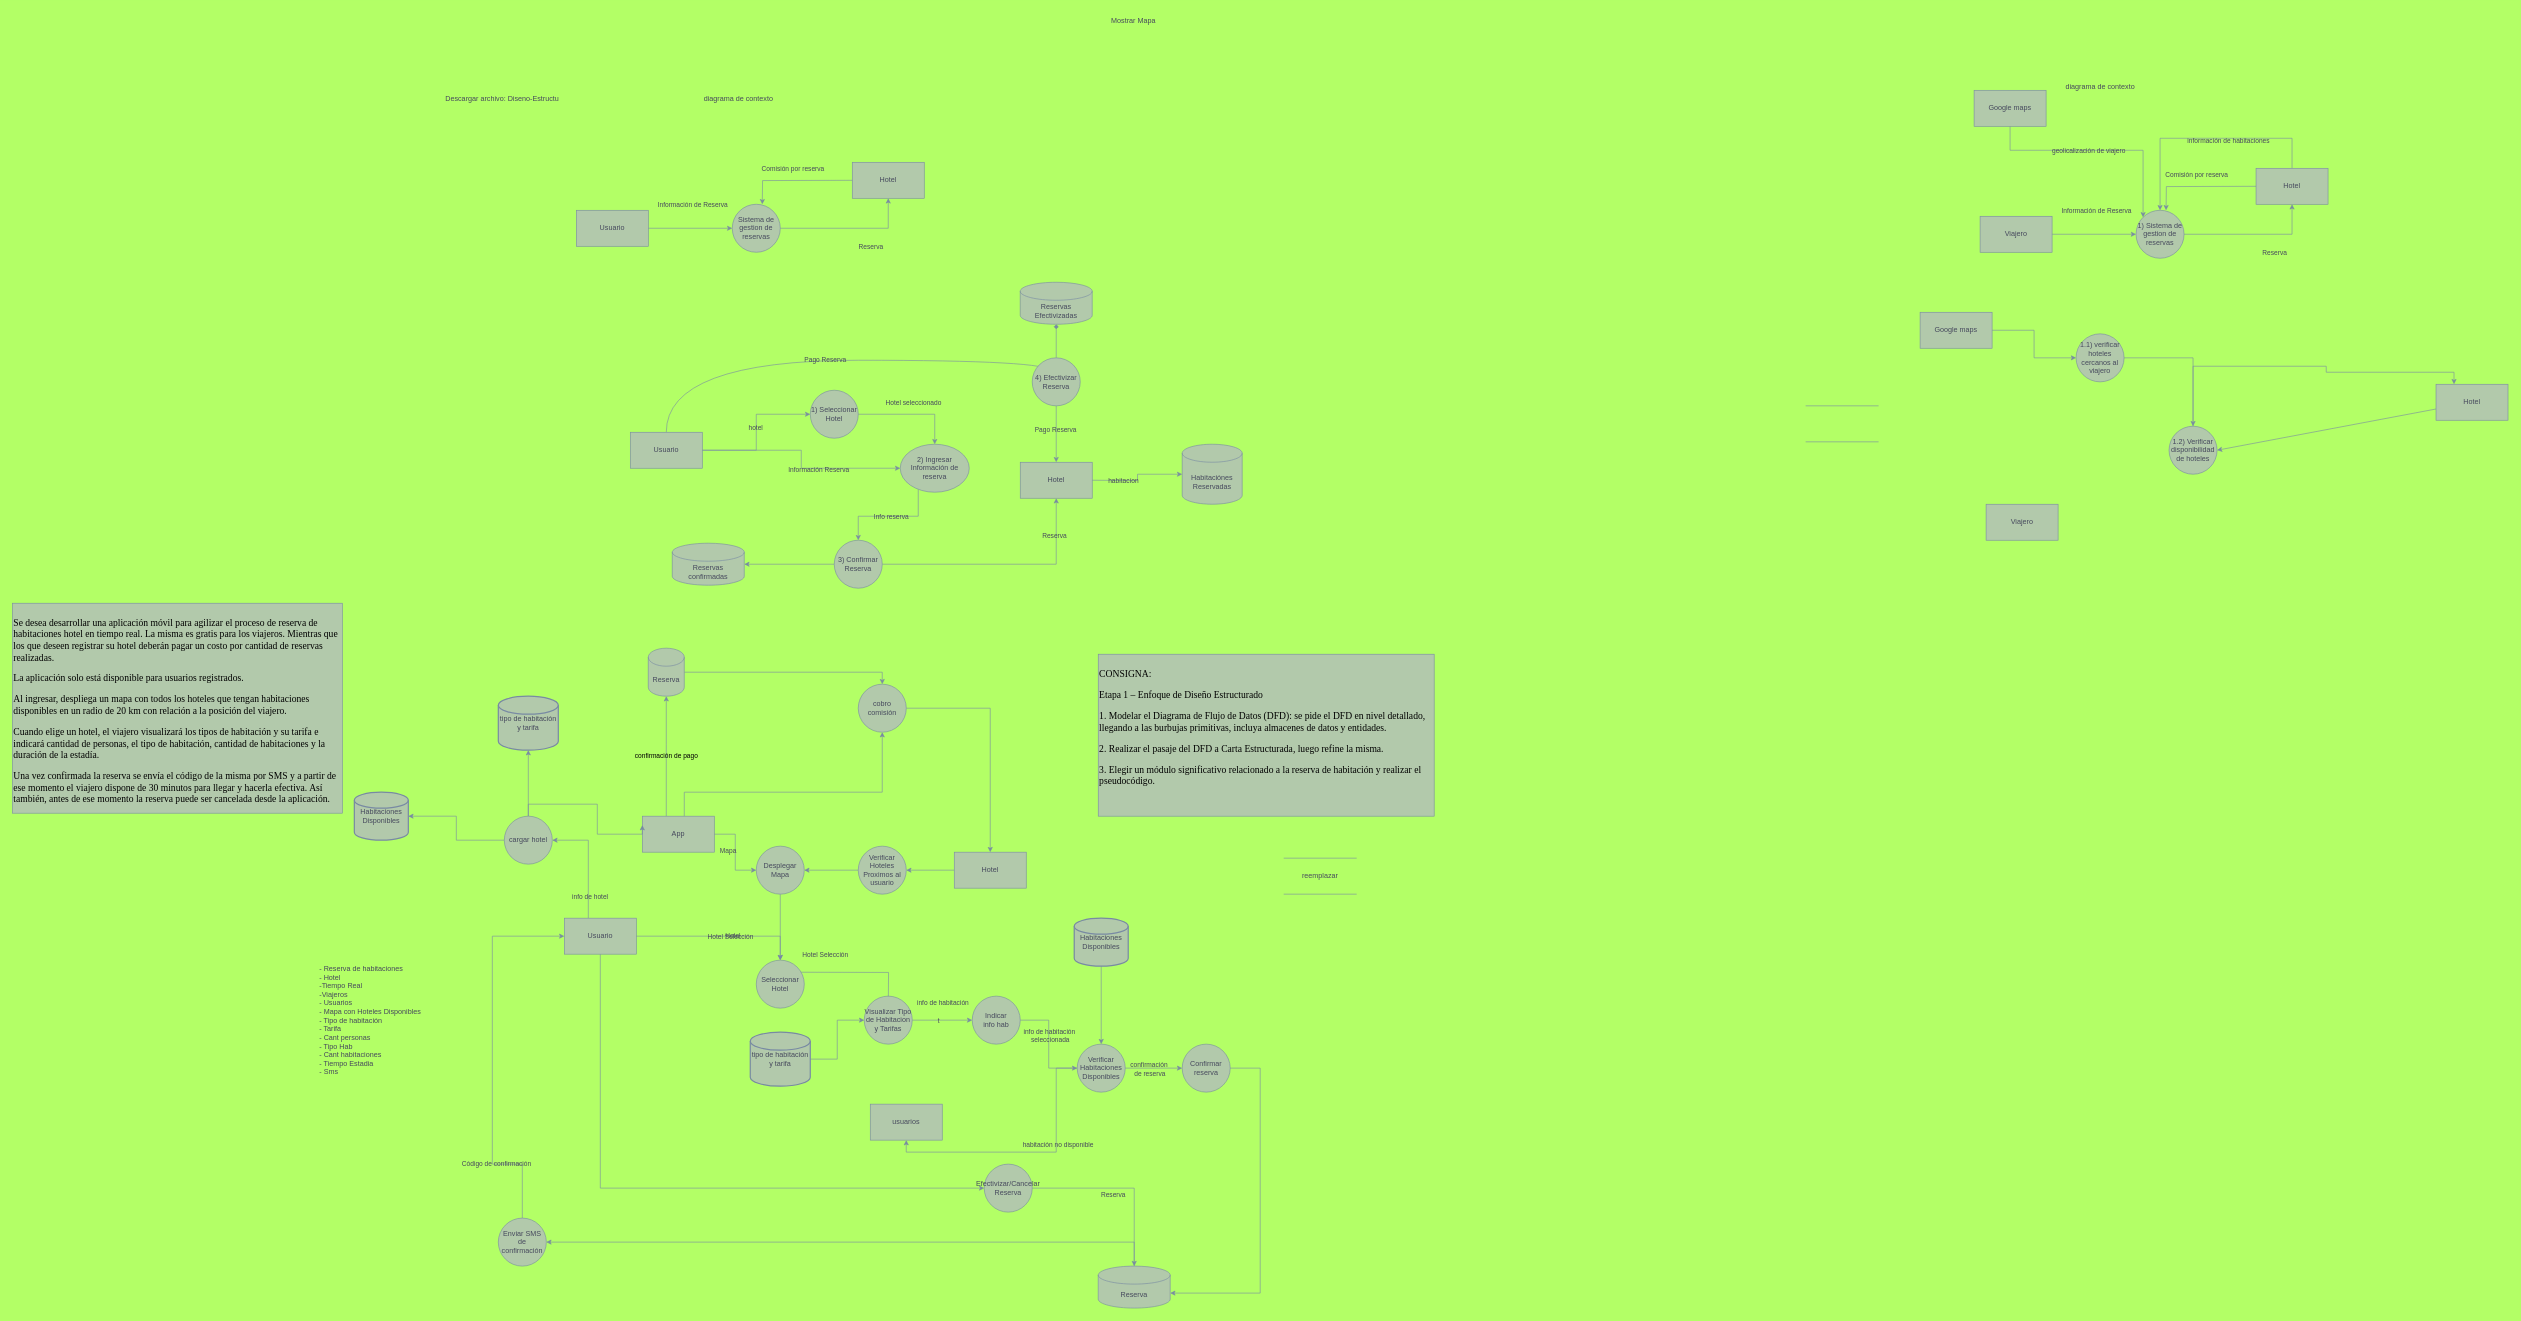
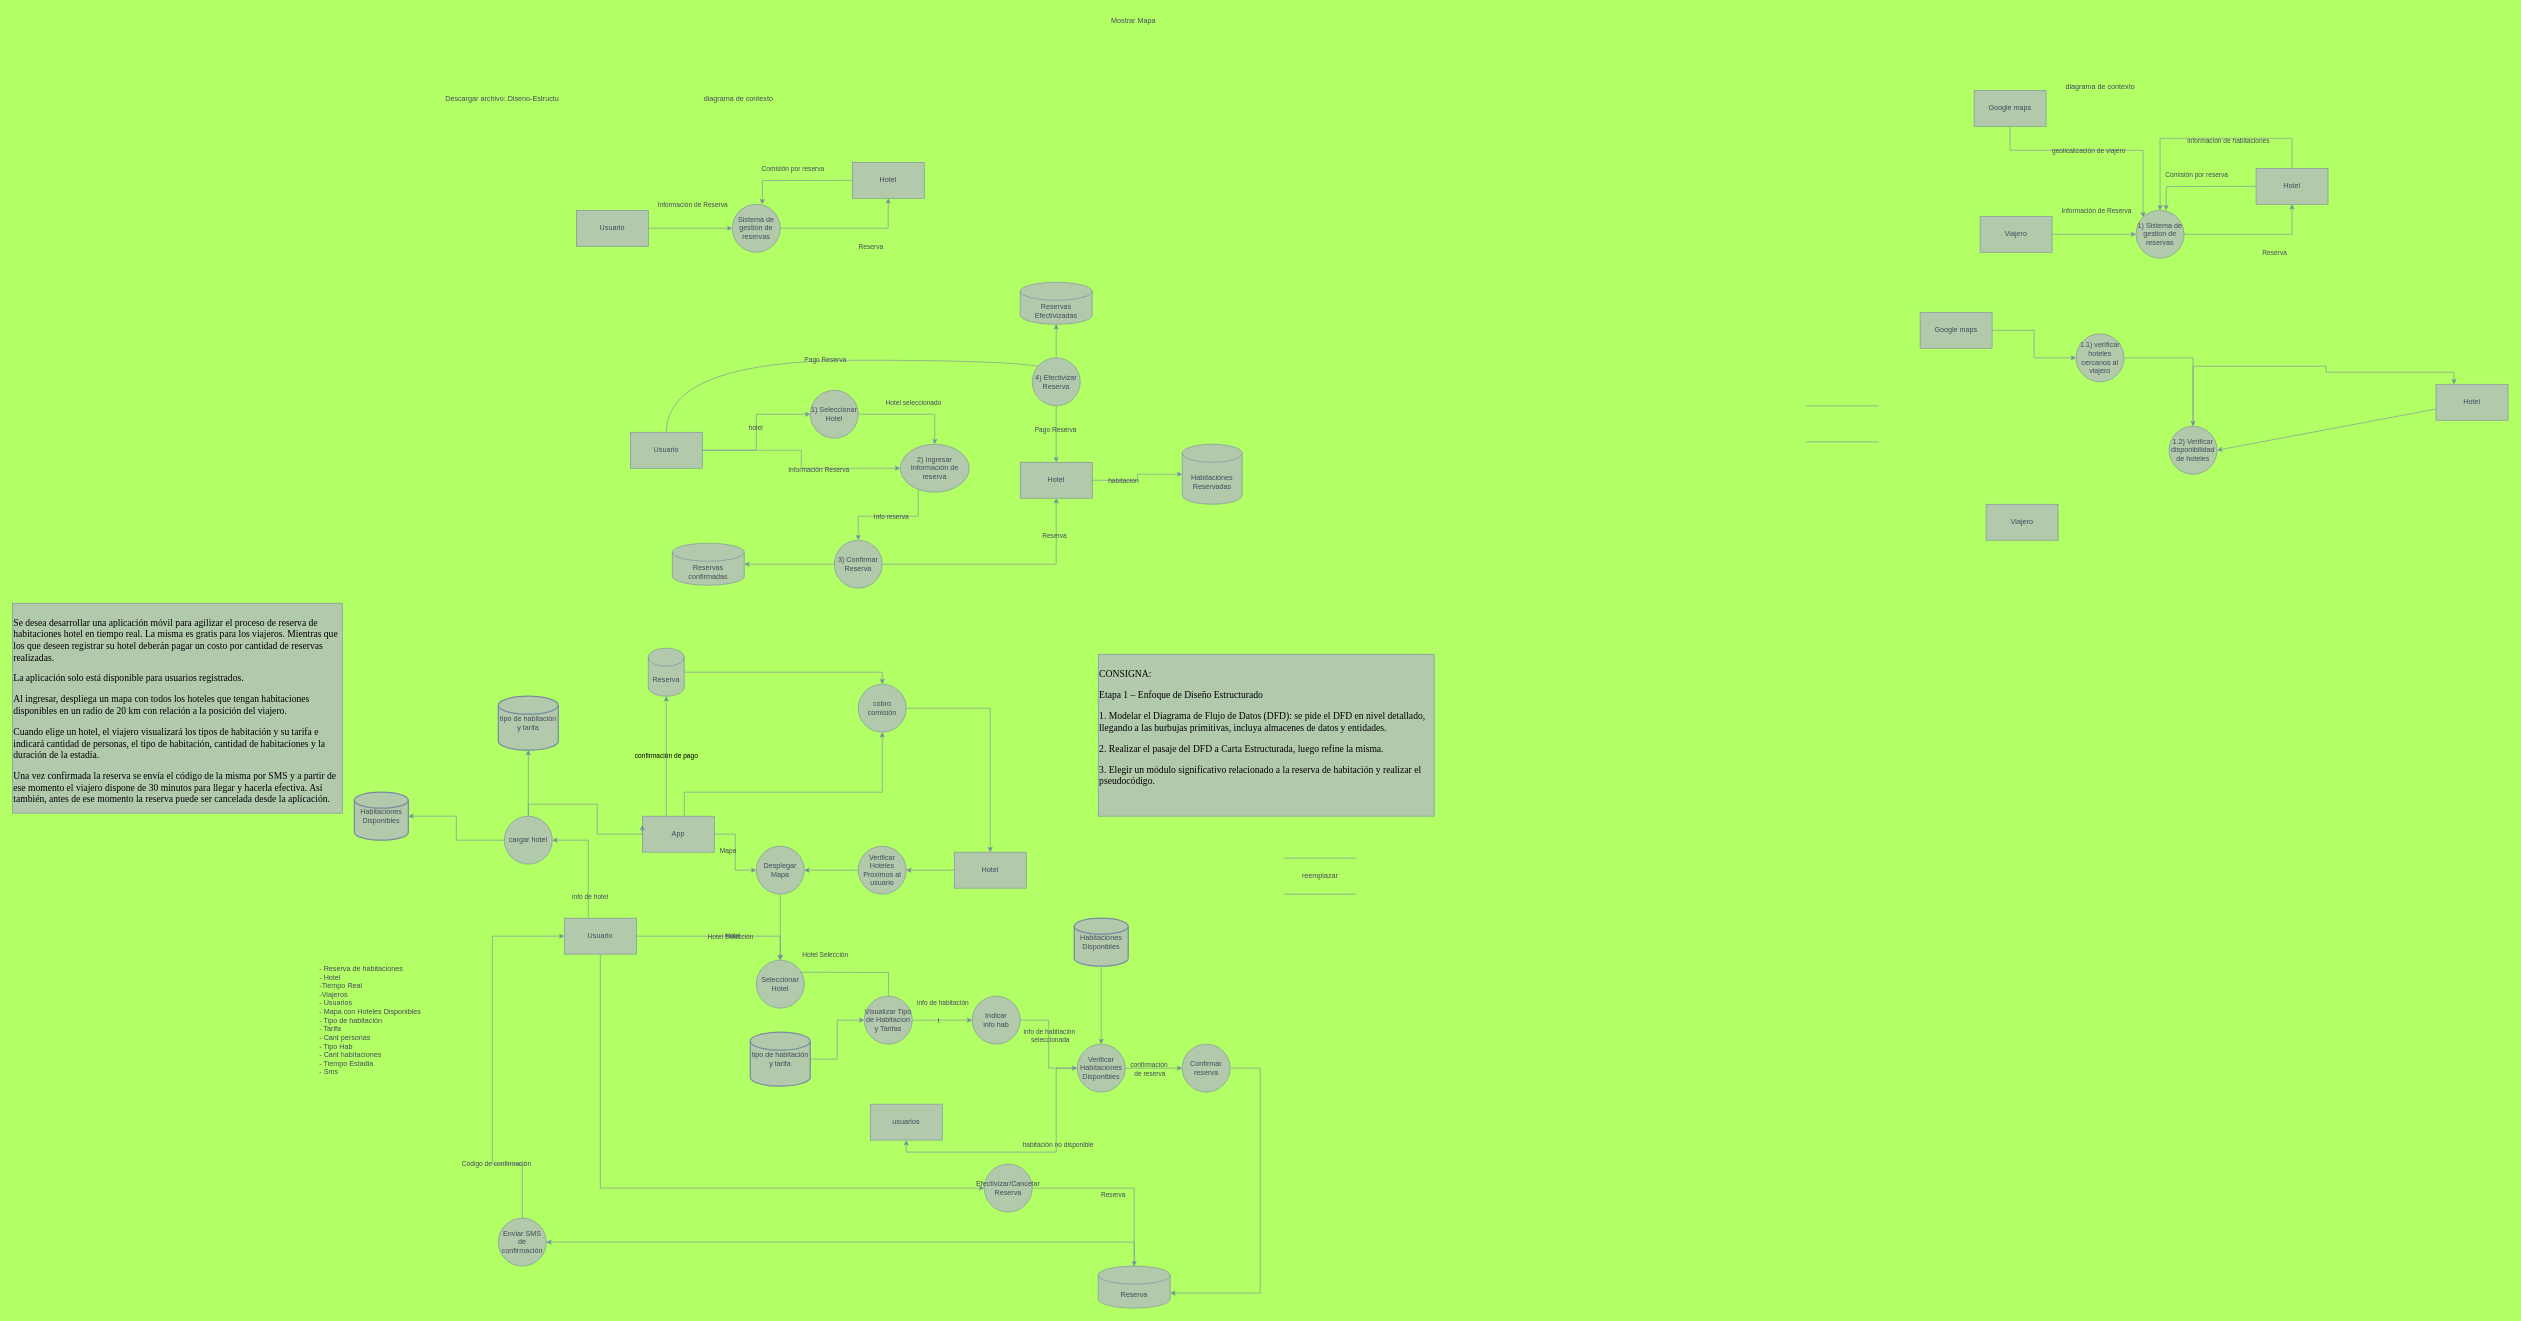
- <mxCell id="63" style="edgeStyle=orthogonalEdgeStyle;rounded=0;orthogonalLoop=1;jettySize=auto;html=1;labelBackgroundColor=none;strokeColor=#788AA3;fontColor=default;endArrow=diamond;" parent="1" source="66" target="68" edge="1"><mxGeometry relative="1" as="geometry" /></mxCell>
+ <mxCell id="63" style="edgeStyle=orthogonalEdgeStyle;rounded=0;orthogonalLoop=1;jettySize=auto;html=1;labelBackgroundColor=none;strokeColor=#788AA3;fontColor=default;" parent="1" source="66" target="68" edge="1"><mxGeometry relative="1" as="geometry" /></mxCell>
